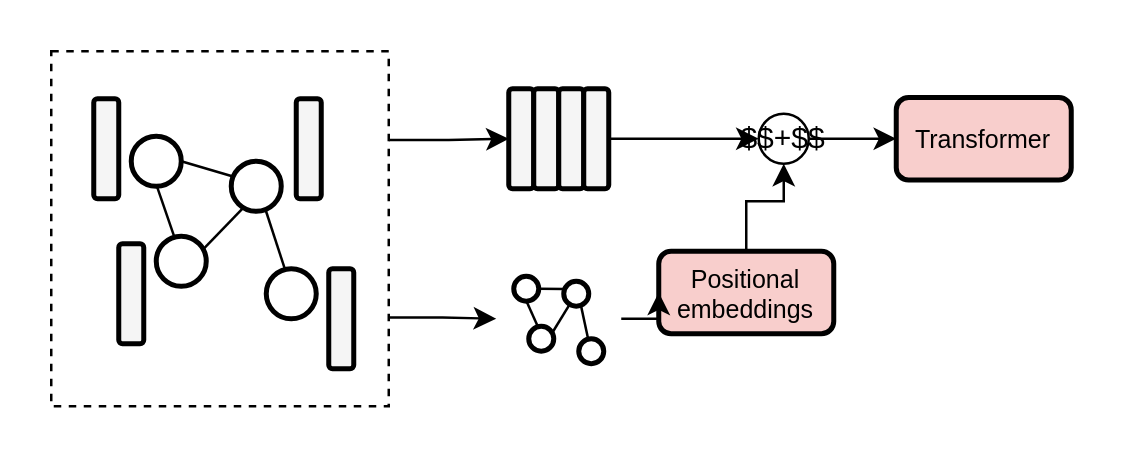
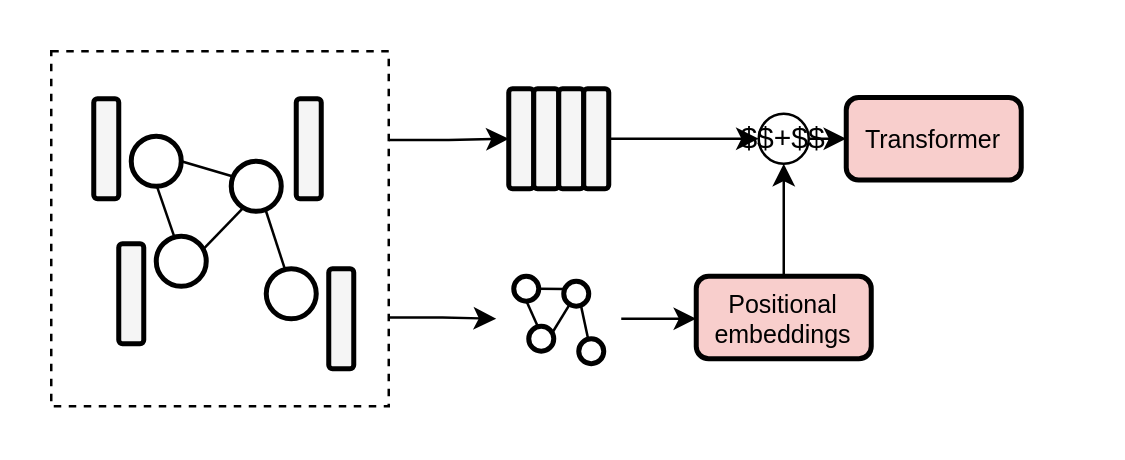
- <mxCell id="34" value="Transformer" style="rounded=1;whiteSpace=wrap;html=1;fillColor=#f8cecc;strokeColor=default;strokeWidth=2;fontSize=10;" vertex="1" parent="1"><mxGeometry x="358" y="38.5" width="70" height="33" as="geometry" /></mxCell>
+ <mxCell id="34" value="Transformer" style="rounded=1;whiteSpace=wrap;html=1;fillColor=#f8cecc;strokeColor=default;strokeWidth=2;fontSize=10;" vertex="1" parent="1"><mxGeometry x="338" y="38.5" width="70" height="33" as="geometry" /></mxCell>
- <mxCell id="28" value="Positional embeddings" style="rounded=1;whiteSpace=wrap;html=1;fillColor=#f8cecc;strokeColor=default;strokeWidth=2;fontSize=10;" vertex="1" parent="1"><mxGeometry x="263" y="100" width="70" height="33" as="geometry" /></mxCell>
+ <mxCell id="28" value="Positional embeddings" style="rounded=1;whiteSpace=wrap;html=1;fillColor=#f8cecc;strokeColor=default;strokeWidth=2;fontSize=10;" vertex="1" parent="1"><mxGeometry x="278" y="110" width="70" height="33" as="geometry" /></mxCell>
